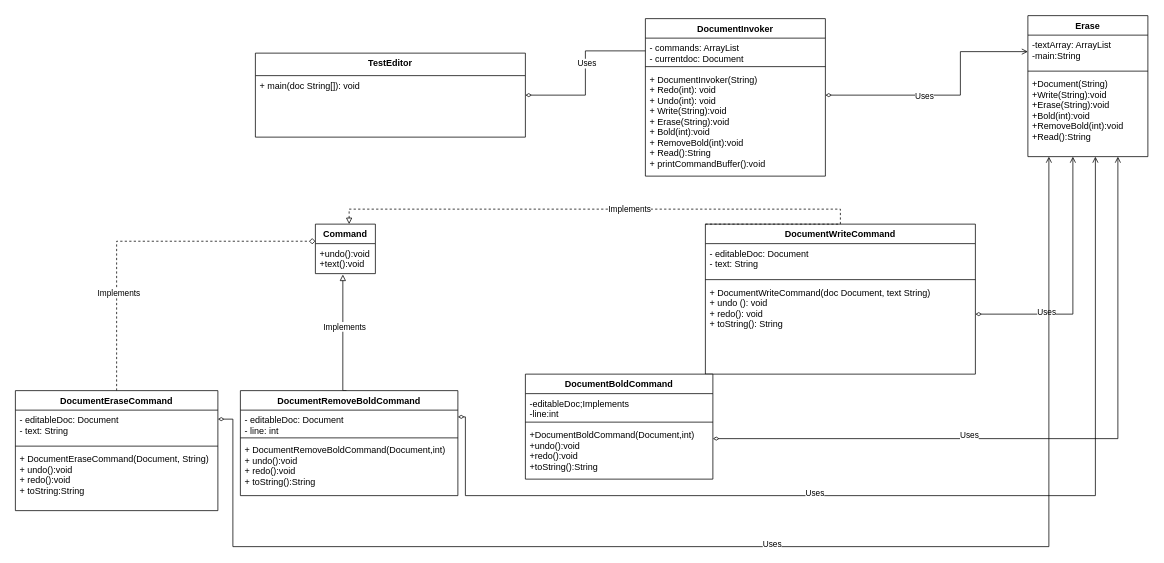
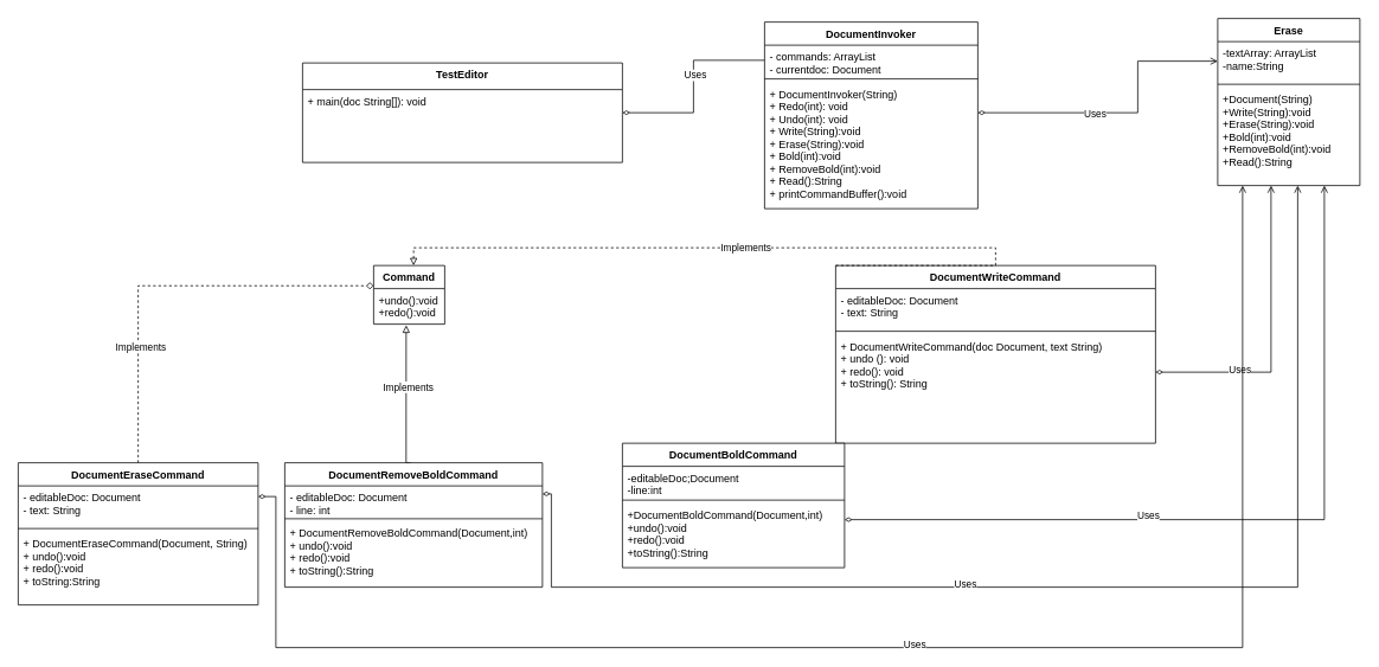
- <mxCell id="11" value="-textArray: ArrayList&#10;-main:String" style="text;strokeColor=none;fillColor=none;align=left;verticalAlign=top;spacingLeft=4;spacingRight=4;overflow=hidden;rotatable=0;points=[[0,0.5],[1,0.5]];portConstraint=eastwest;" parent="10" vertex="1"><mxGeometry y="26" width="160" height="44" as="geometry" /></mxCell>
+ <mxCell id="11" value="-textArray: ArrayList&#10;-name:String" style="text;strokeColor=none;fillColor=none;align=left;verticalAlign=top;spacingLeft=4;spacingRight=4;overflow=hidden;rotatable=0;points=[[0,0.5],[1,0.5]];portConstraint=eastwest;" parent="10" vertex="1"><mxGeometry y="26" width="160" height="44" as="geometry" /></mxCell>
- <mxCell id="47" value="+undo():void&#10;+text():void" style="text;strokeColor=none;fillColor=none;align=left;verticalAlign=top;spacingLeft=4;spacingRight=4;overflow=hidden;rotatable=0;points=[[0,0.5],[1,0.5]];portConstraint=eastwest;" parent="46" vertex="1"><mxGeometry y="26" width="80" height="40" as="geometry" /></mxCell>
+ <mxCell id="47" value="+undo():void&#10;+redo():void" style="text;strokeColor=none;fillColor=none;align=left;verticalAlign=top;spacingLeft=4;spacingRight=4;overflow=hidden;rotatable=0;points=[[0,0.5],[1,0.5]];portConstraint=eastwest;" parent="46" vertex="1"><mxGeometry y="26" width="80" height="40" as="geometry" /></mxCell>
- <mxCell id="15" value="-editableDoc;Implements&#10;-line:int" style="text;strokeColor=none;fillColor=none;align=left;verticalAlign=top;spacingLeft=4;spacingRight=4;overflow=hidden;rotatable=0;points=[[0,0.5],[1,0.5]];portConstraint=eastwest;" parent="14" vertex="1"><mxGeometry y="26" width="250" height="34" as="geometry" /></mxCell>
+ <mxCell id="15" value="-editableDoc;Document&#10;-line:int" style="text;strokeColor=none;fillColor=none;align=left;verticalAlign=top;spacingLeft=4;spacingRight=4;overflow=hidden;rotatable=0;points=[[0,0.5],[1,0.5]];portConstraint=eastwest;" parent="14" vertex="1"><mxGeometry y="26" width="250" height="34" as="geometry" /></mxCell>
